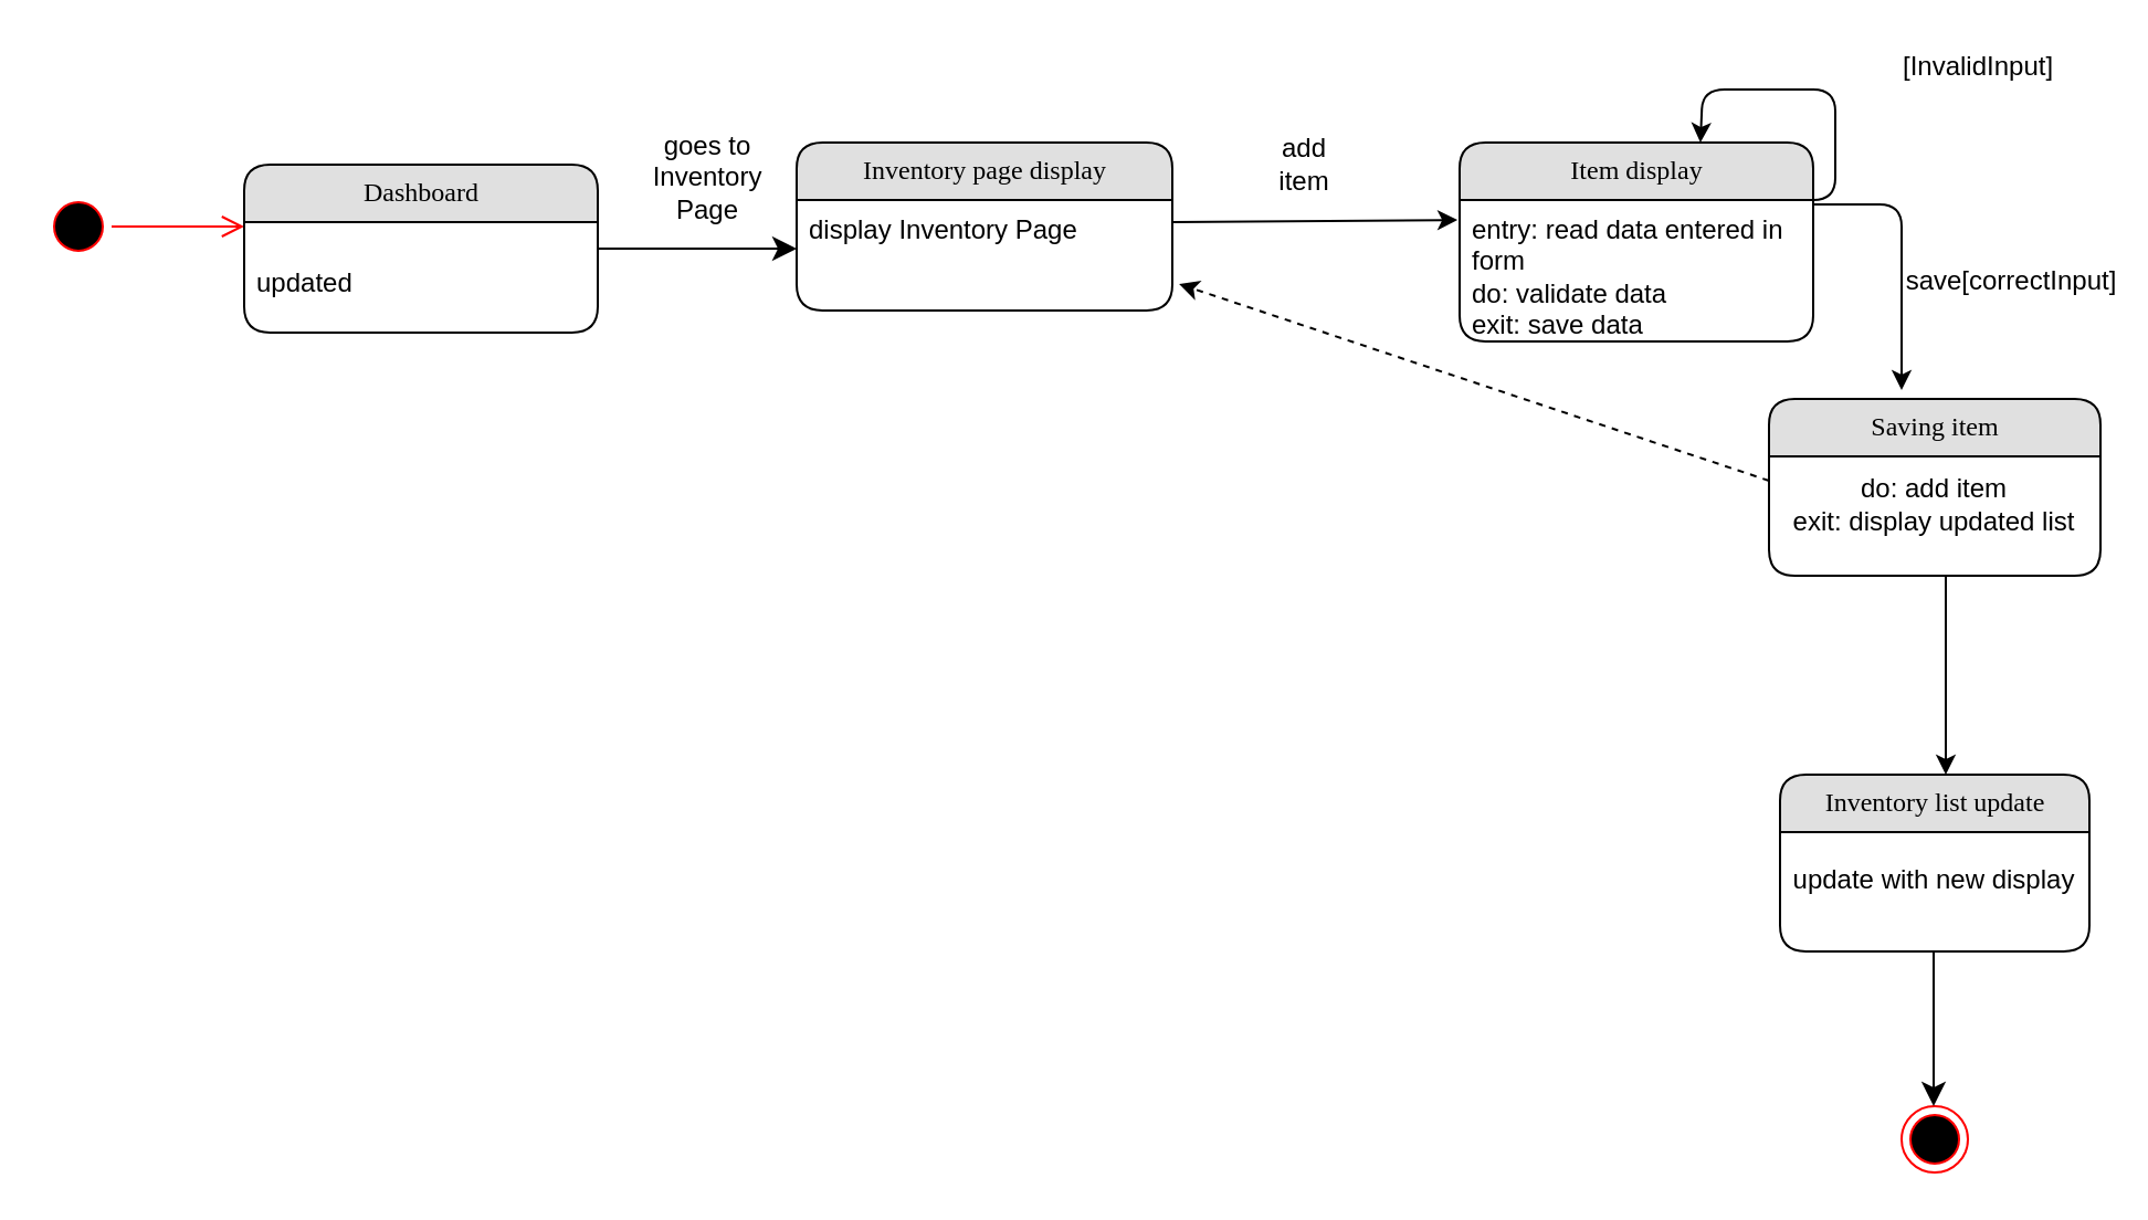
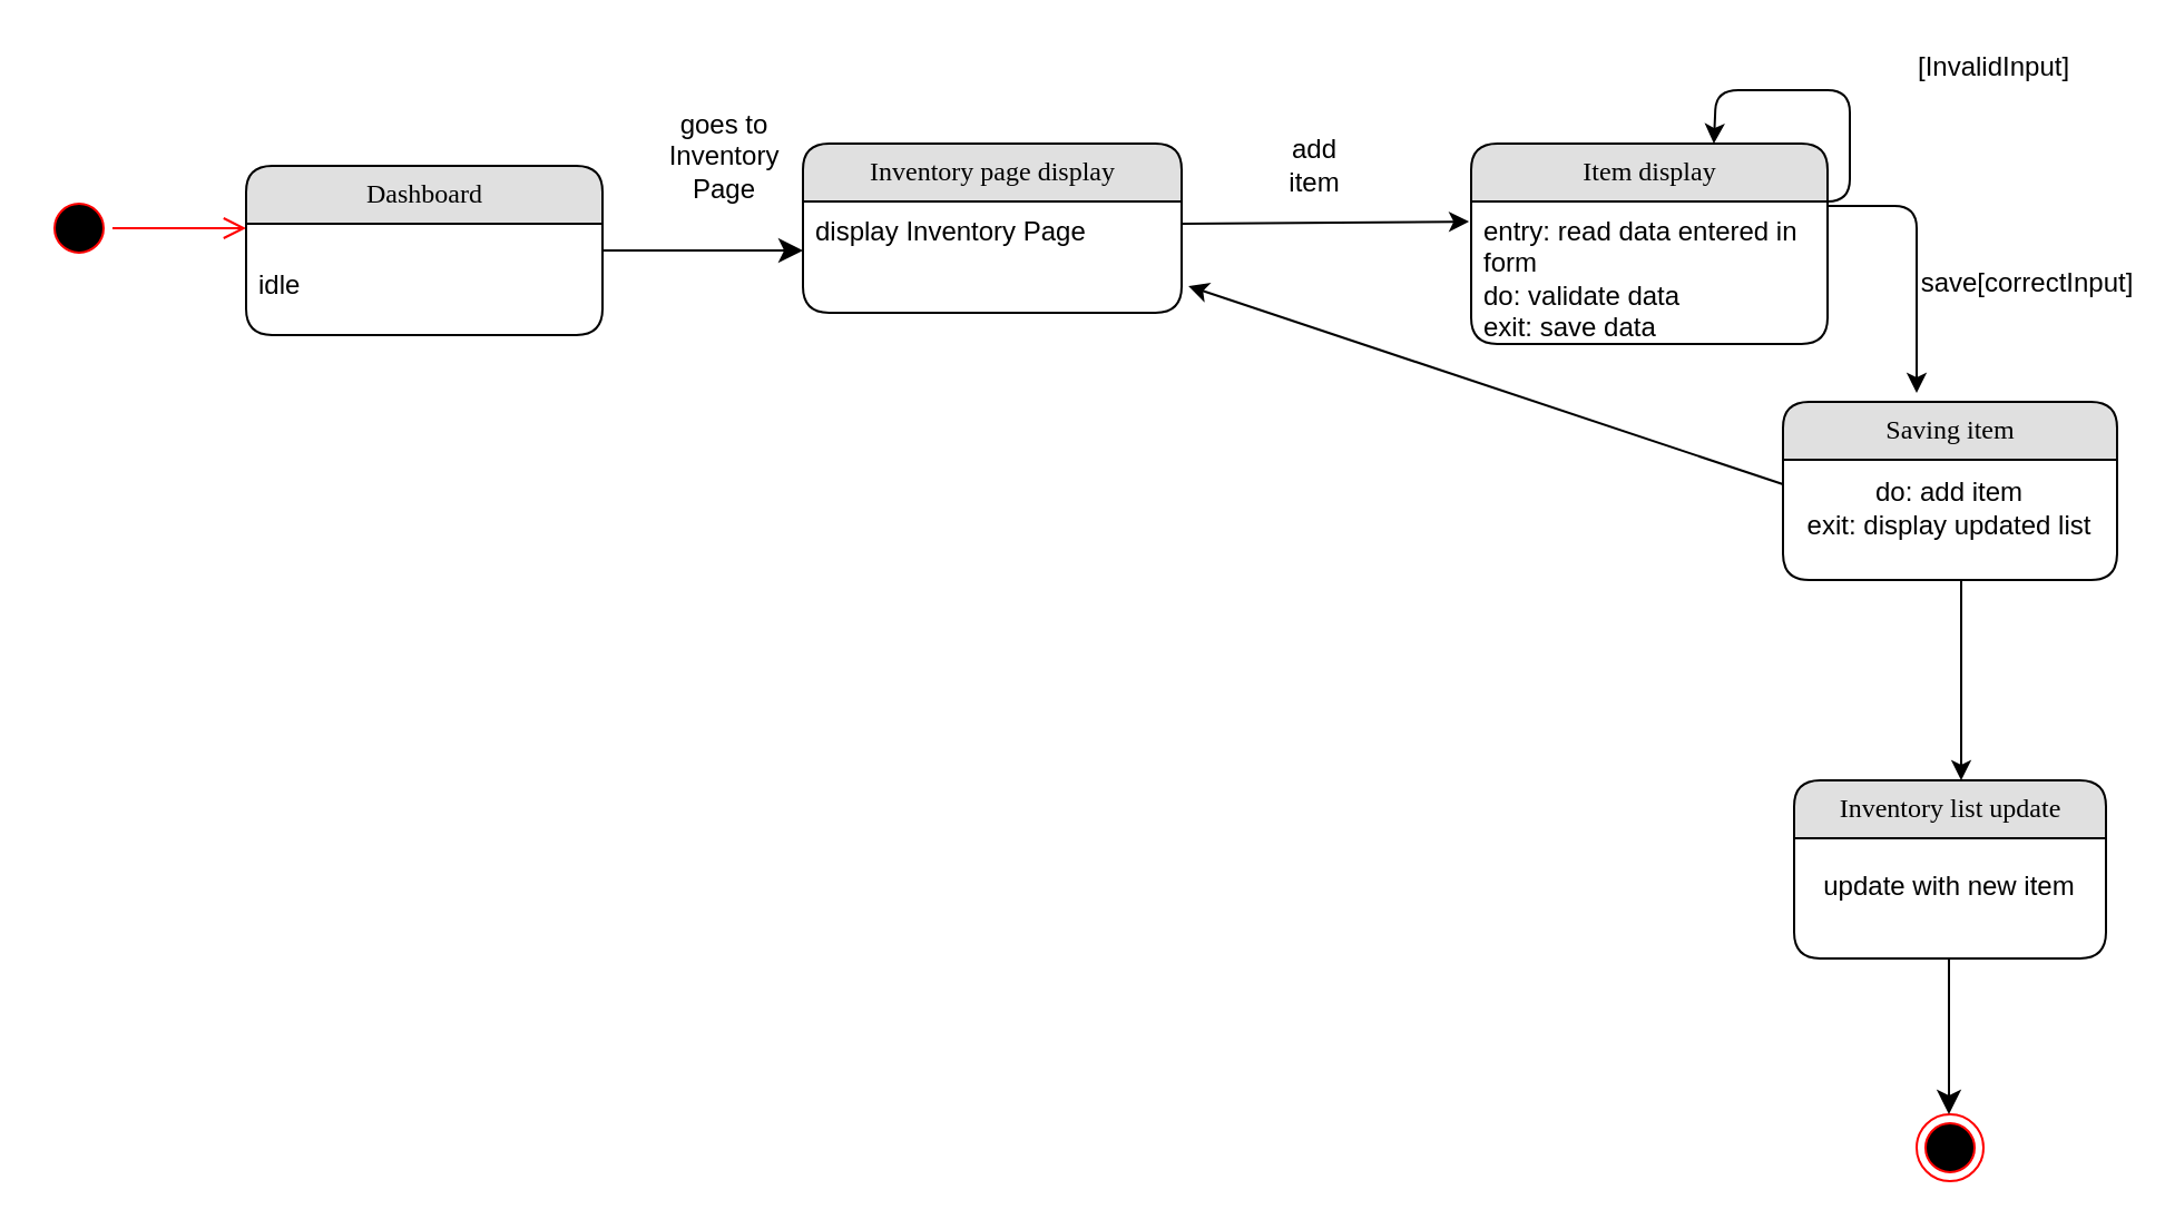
- <mxCell id="3" value="goes to Inventory Page" style="text;html=1;strokeColor=none;fillColor=none;align=center;verticalAlign=middle;whiteSpace=wrap;rounded=0;" parent="1" vertex="1"><mxGeometry x="300" y="70" width="40" height="20" as="geometry" /></mxCell>
+ <mxCell id="3" value="goes to Inventory Page" style="text;html=1;strokeColor=none;fillColor=none;align=center;verticalAlign=middle;whiteSpace=wrap;rounded=0;" parent="1" vertex="1"><mxGeometry x="305" y="60" width="40" height="20" as="geometry" /></mxCell>
- <mxCell id="25" value="&lt;br&gt;updated" style="text;html=1;strokeColor=none;fillColor=none;spacingLeft=4;spacingRight=4;whiteSpace=wrap;overflow=hidden;rotatable=0;points=[[0,0.5],[1,0.5]];portConstraint=eastwest;" parent="24" vertex="1"><mxGeometry y="26" width="160" height="44" as="geometry" /></mxCell>
+ <mxCell id="25" value="&lt;br&gt;idle" style="text;html=1;strokeColor=none;fillColor=none;spacingLeft=4;spacingRight=4;whiteSpace=wrap;overflow=hidden;rotatable=0;points=[[0,0.5],[1,0.5]];portConstraint=eastwest;" parent="24" vertex="1"><mxGeometry y="26" width="160" height="44" as="geometry" /></mxCell>
- <mxCell id="9" value="" style="endArrow=classic;html=1;entryX=1.018;entryY=0.864;entryDx=0;entryDy=0;exitX=0;exitY=0.25;exitDx=0;exitDy=0;entryPerimeter=0;dashed=1;" parent="1" source="16" target="12" edge="1"><mxGeometry width="50" height="50" relative="1" as="geometry"><mxPoint x="860" y="360" as="sourcePoint" /><mxPoint x="760" y="300" as="targetPoint" /></mxGeometry></mxCell>
+ <mxCell id="9" value="" style="endArrow=classic;html=1;entryX=1.018;entryY=0.864;entryDx=0;entryDy=0;exitX=0;exitY=0.25;exitDx=0;exitDy=0;entryPerimeter=0;" parent="1" source="16" target="12" edge="1"><mxGeometry width="50" height="50" relative="1" as="geometry"><mxPoint x="860" y="360" as="sourcePoint" /><mxPoint x="760" y="300" as="targetPoint" /></mxGeometry></mxCell>
- <mxCell id="23" value="update with new display" style="text;html=1;strokeColor=none;fillColor=none;align=center;verticalAlign=middle;whiteSpace=wrap;rounded=0;" parent="22" vertex="1"><mxGeometry y="26" width="140" height="44" as="geometry" /></mxCell>
+ <mxCell id="23" value="update with new item" style="text;html=1;strokeColor=none;fillColor=none;align=center;verticalAlign=middle;whiteSpace=wrap;rounded=0;" parent="22" vertex="1"><mxGeometry y="26" width="140" height="44" as="geometry" /></mxCell>
